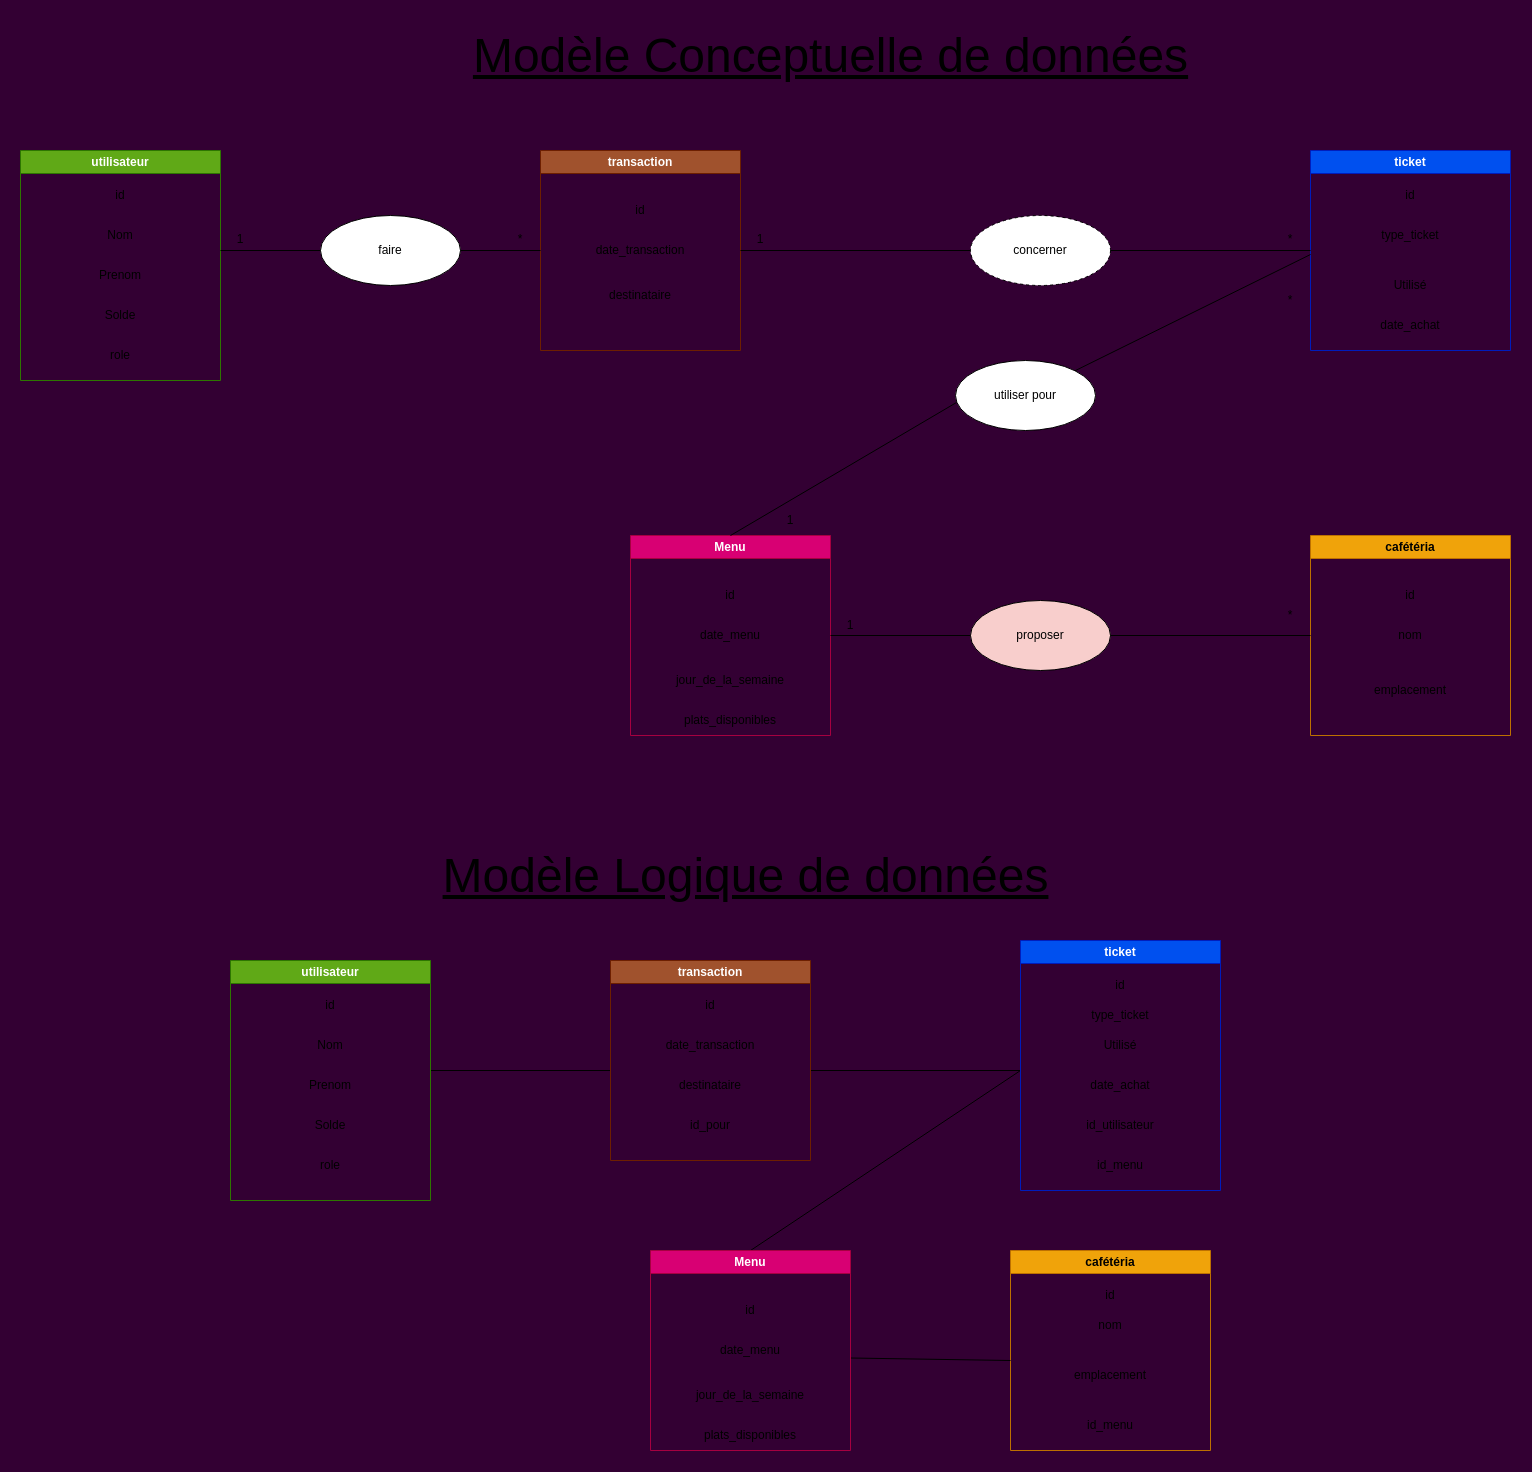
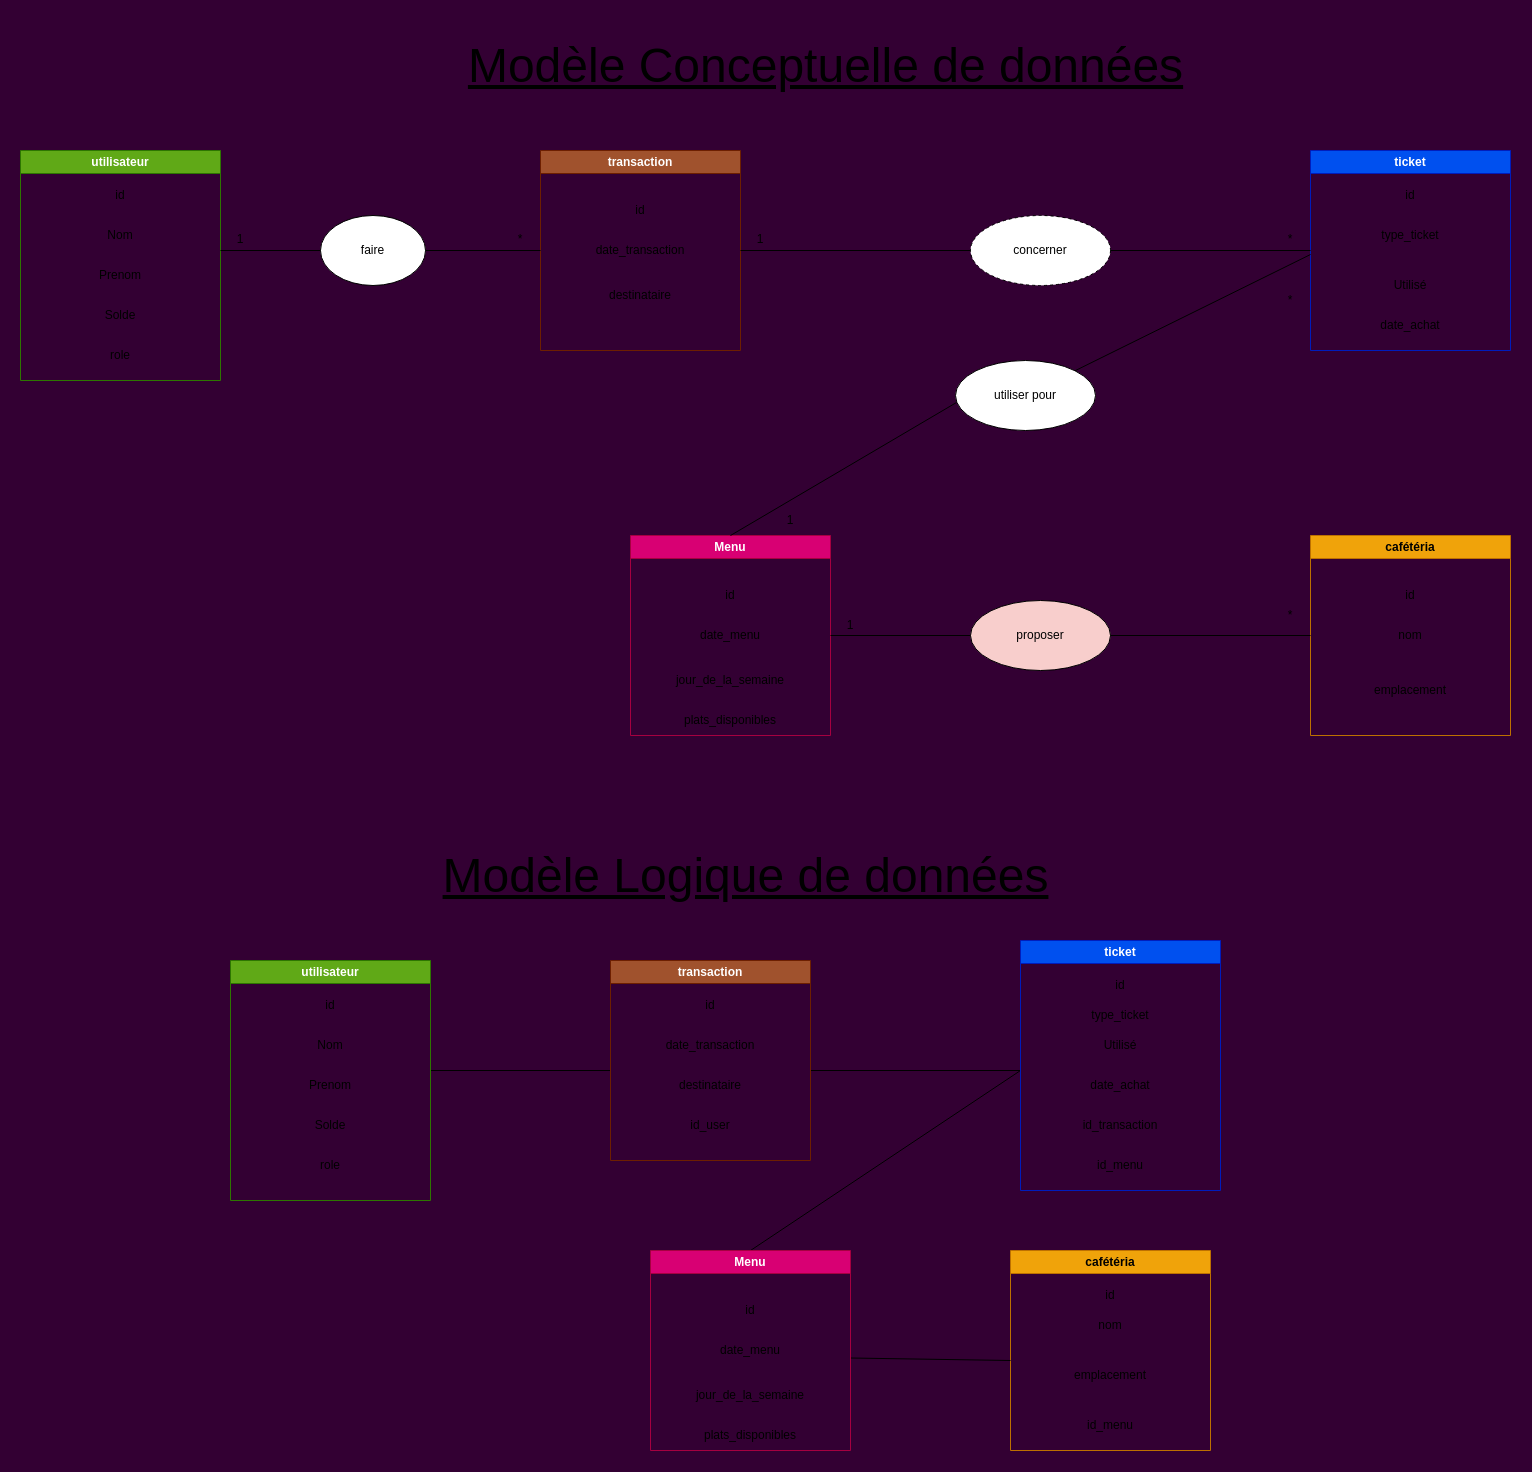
- <mxCell id="46" value="&lt;font style=&quot;font-size: 48px;&quot;&gt;&lt;u&gt;Modèle Conceptuelle de données&lt;/u&gt;&lt;/font&gt;" style="text;html=1;align=center;verticalAlign=middle;resizable=0;points=[];autosize=1;strokeColor=none;fillColor=none;" parent="1" vertex="1"><mxGeometry x="460" y="20" width="740" height="70" as="geometry" /></mxCell>
+ <mxCell id="46" value="&lt;font style=&quot;font-size: 48px;&quot;&gt;&lt;u&gt;Modèle Conceptuelle de données&lt;/u&gt;&lt;/font&gt;" style="text;html=1;align=center;verticalAlign=middle;resizable=0;points=[];autosize=1;strokeColor=none;fillColor=none;" parent="1" vertex="1"><mxGeometry x="455" y="30" width="740" height="70" as="geometry" /></mxCell>
- <mxCell id="26" value="faire" style="ellipse;whiteSpace=wrap;html=1;strokeColor=default;" parent="1" vertex="1"><mxGeometry x="320" y="215" width="140" height="70" as="geometry" /></mxCell>
+ <mxCell id="26" value="faire" style="ellipse;whiteSpace=wrap;html=1;strokeColor=default;" parent="1" vertex="1"><mxGeometry x="320" y="215" width="105" height="70" as="geometry" /></mxCell>
- <mxCell id="67" value="id_pour" style="text;html=1;strokeColor=none;fillColor=none;align=center;verticalAlign=middle;whiteSpace=wrap;rounded=0;" parent="63" vertex="1"><mxGeometry y="150" width="200" height="30" as="geometry" /></mxCell>
+ <mxCell id="67" value="id_user" style="text;html=1;strokeColor=none;fillColor=none;align=center;verticalAlign=middle;whiteSpace=wrap;rounded=0;" parent="63" vertex="1"><mxGeometry y="150" width="200" height="30" as="geometry" /></mxCell>
- <mxCell id="73" value="id_utilisateur" style="text;html=1;strokeColor=none;fillColor=none;align=center;verticalAlign=middle;whiteSpace=wrap;rounded=0;" parent="68" vertex="1"><mxGeometry y="170" width="200" height="30" as="geometry" /></mxCell>
+ <mxCell id="73" value="id_transaction" style="text;html=1;strokeColor=none;fillColor=none;align=center;verticalAlign=middle;whiteSpace=wrap;rounded=0;" parent="68" vertex="1"><mxGeometry y="170" width="200" height="30" as="geometry" /></mxCell>
